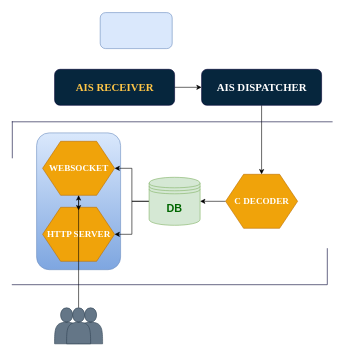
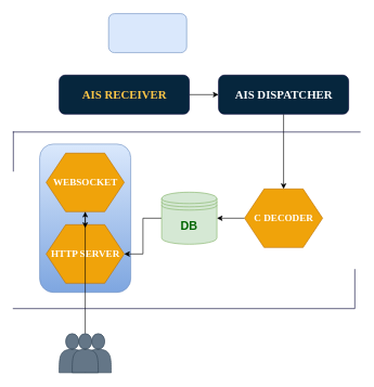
- <mxCell id="3" style="edgeStyle=orthogonalEdgeStyle;rounded=0;orthogonalLoop=1;jettySize=auto;html=1;entryX=1;entryY=0.5;entryDx=0;entryDy=0;fontFamily=Ubuntu;fontSize=13;fontColor=#FFFFFF;" parent="1" source="5" target="14" edge="1"><mxGeometry relative="1" as="geometry" /></mxCell>
